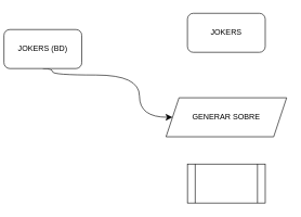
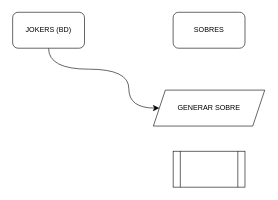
- <mxCell id="2" value="JOKERS" style="rounded=1;whiteSpace=wrap;html=1;" vertex="1" parent="1"><mxGeometry x="288" y="20" width="120" height="60" as="geometry" /></mxCell>
+ <mxCell id="2" value="SOBRES" style="rounded=1;whiteSpace=wrap;html=1;" vertex="1" parent="1"><mxGeometry x="288" y="20" width="120" height="60" as="geometry" /></mxCell>
- <mxCell id="5" value="JOKERS (BD)" style="rounded=1;whiteSpace=wrap;html=1;" vertex="1" parent="1"><mxGeometry x="5" y="45" width="120" height="60" as="geometry" /></mxCell>
+ <mxCell id="5" value="JOKERS (BD)" style="rounded=1;whiteSpace=wrap;html=1;" vertex="1" parent="1"><mxGeometry x="20" y="20" width="120" height="60" as="geometry" /></mxCell>
